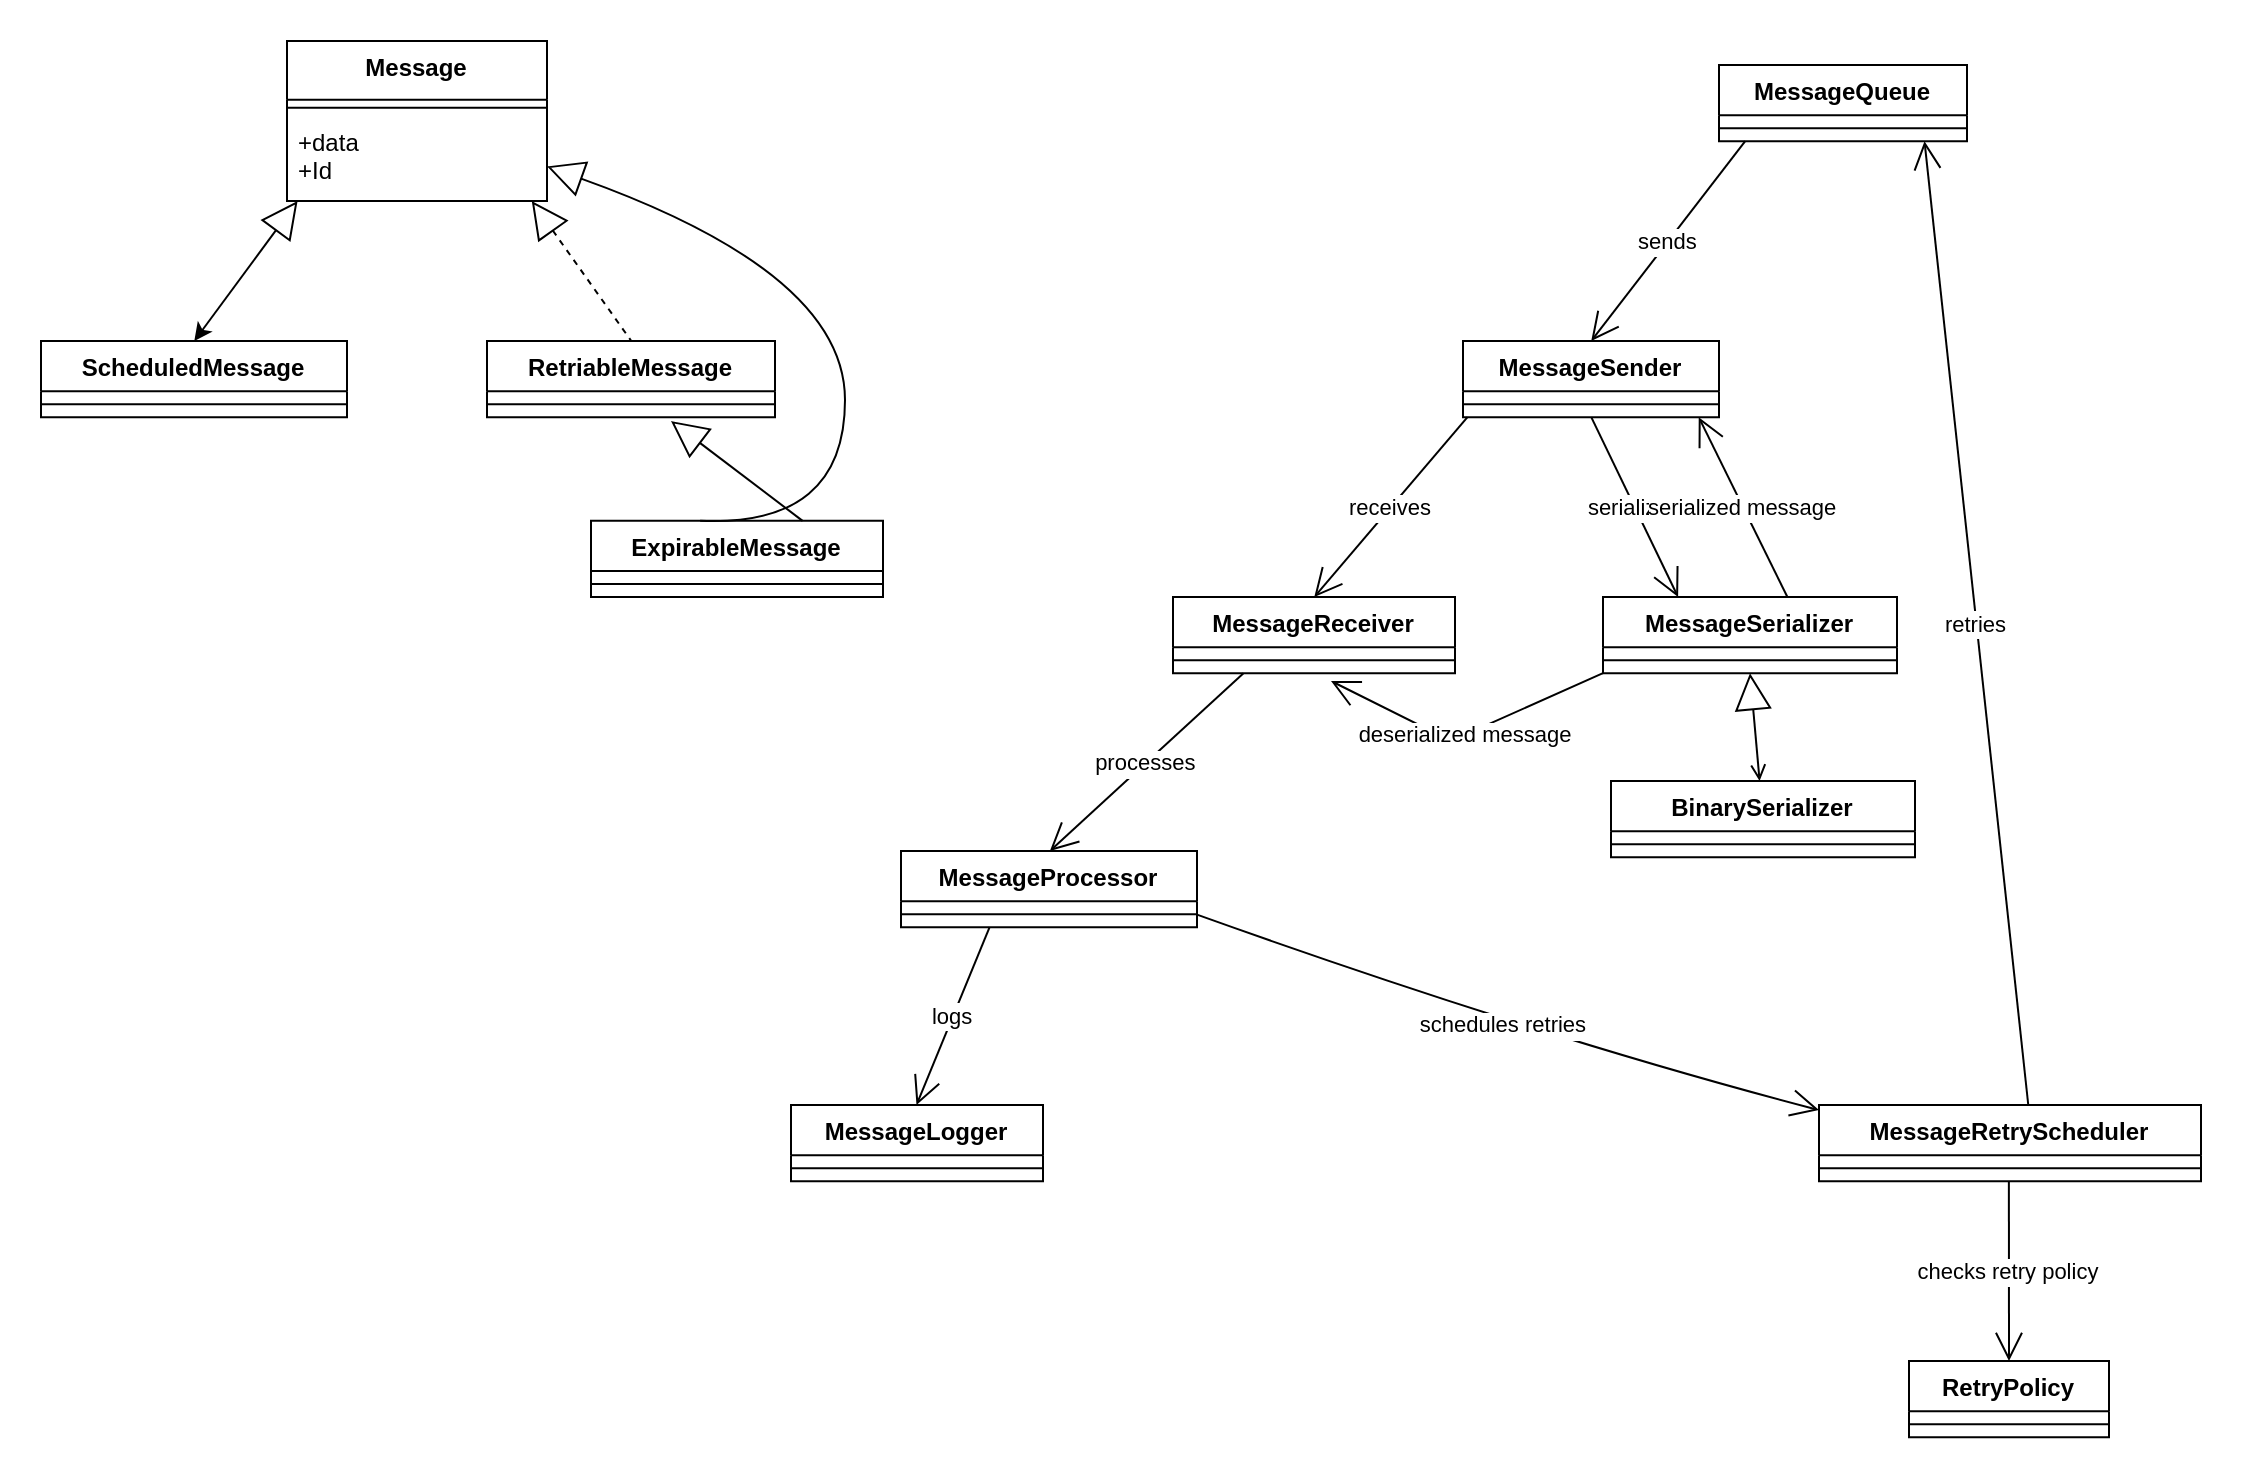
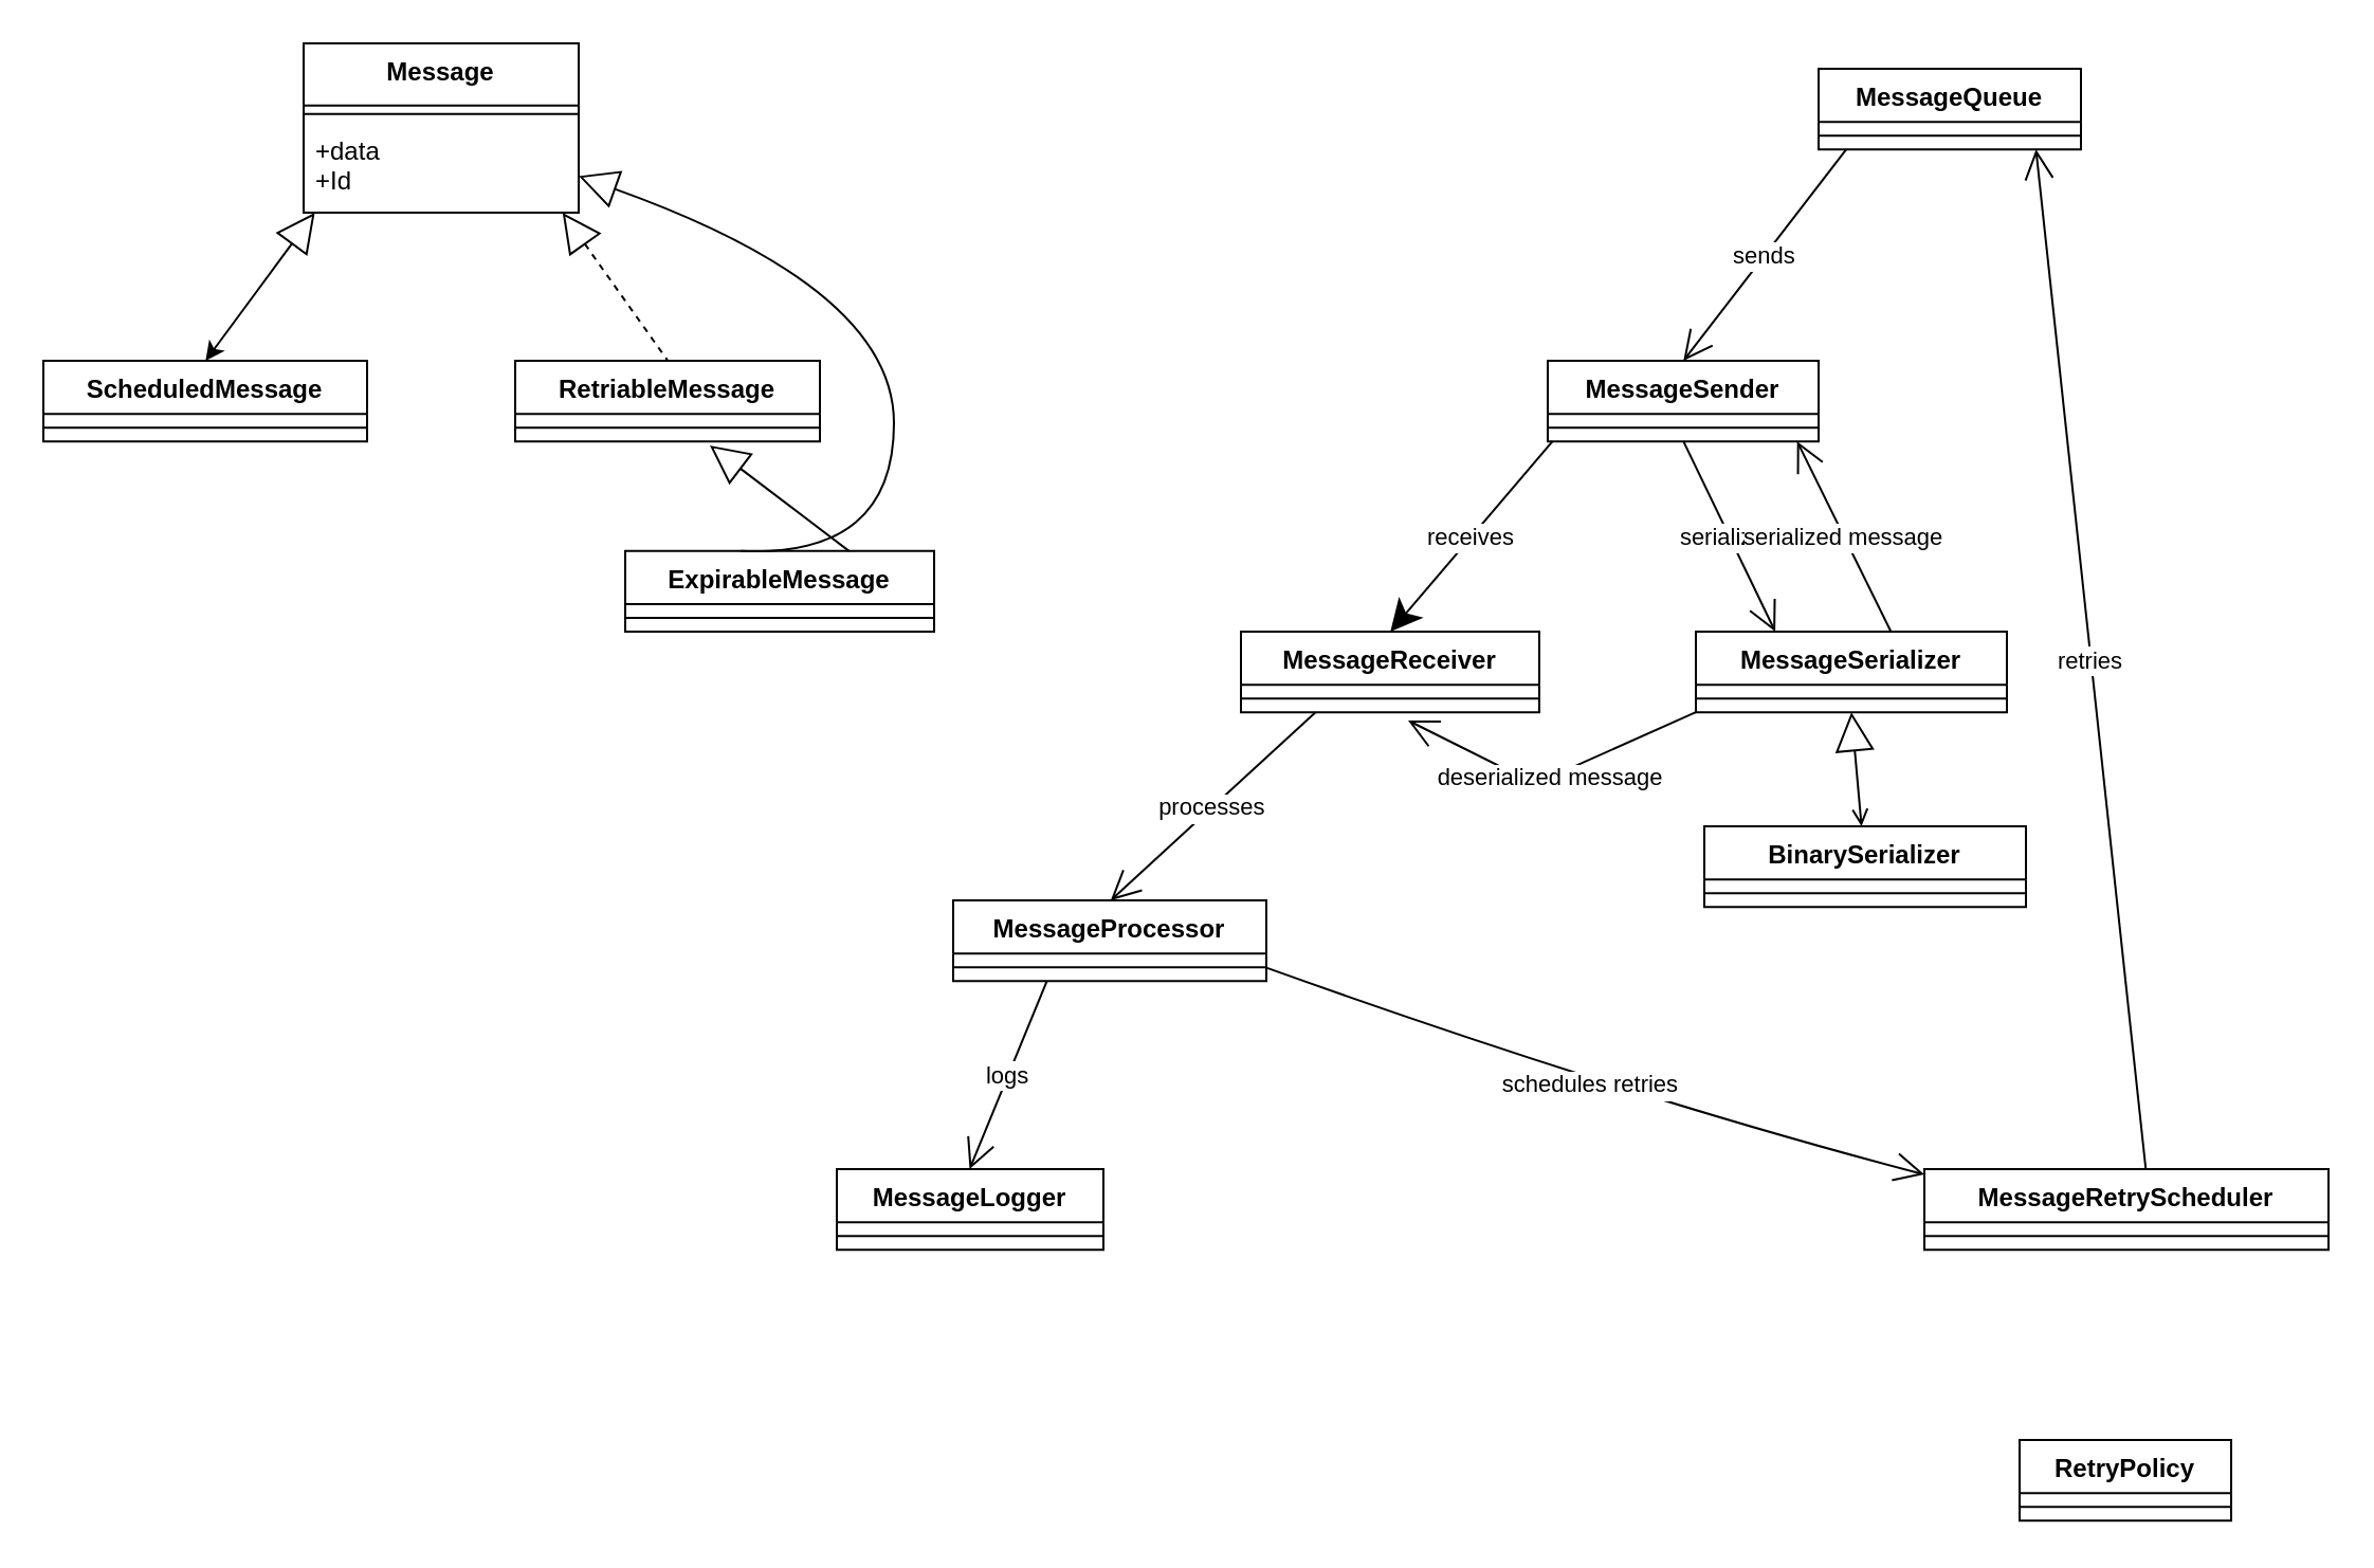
- <mxCell id="34" value="receives" style="curved=1;startArrow=none;endArrow=open;endSize=12;exitX=0.007;exitY=1.011;entryX=0.501;entryY=-0.003;rounded=0;" parent="1" source="13" target="15" edge="1"><mxGeometry relative="1" as="geometry"><Array as="points" /></mxGeometry></mxCell>
+ <mxCell id="34" value="receives" style="curved=1;startArrow=none;endArrow=classic;endSize=12;exitX=0.007;exitY=1.011;entryX=0.501;entryY=-0.003;rounded=0;" parent="1" source="13" target="15" edge="1"><mxGeometry relative="1" as="geometry"><Array as="points" /></mxGeometry></mxCell>
- <mxCell id="38" value="checks retry policy" style="curved=1;startArrow=none;endArrow=open;endSize=12;exitX=0.497;exitY=1.011;entryX=0.5;entryY=-0.003;rounded=0;" parent="1" source="21" target="23" edge="1"><mxGeometry relative="1" as="geometry"><Array as="points" /></mxGeometry></mxCell>
